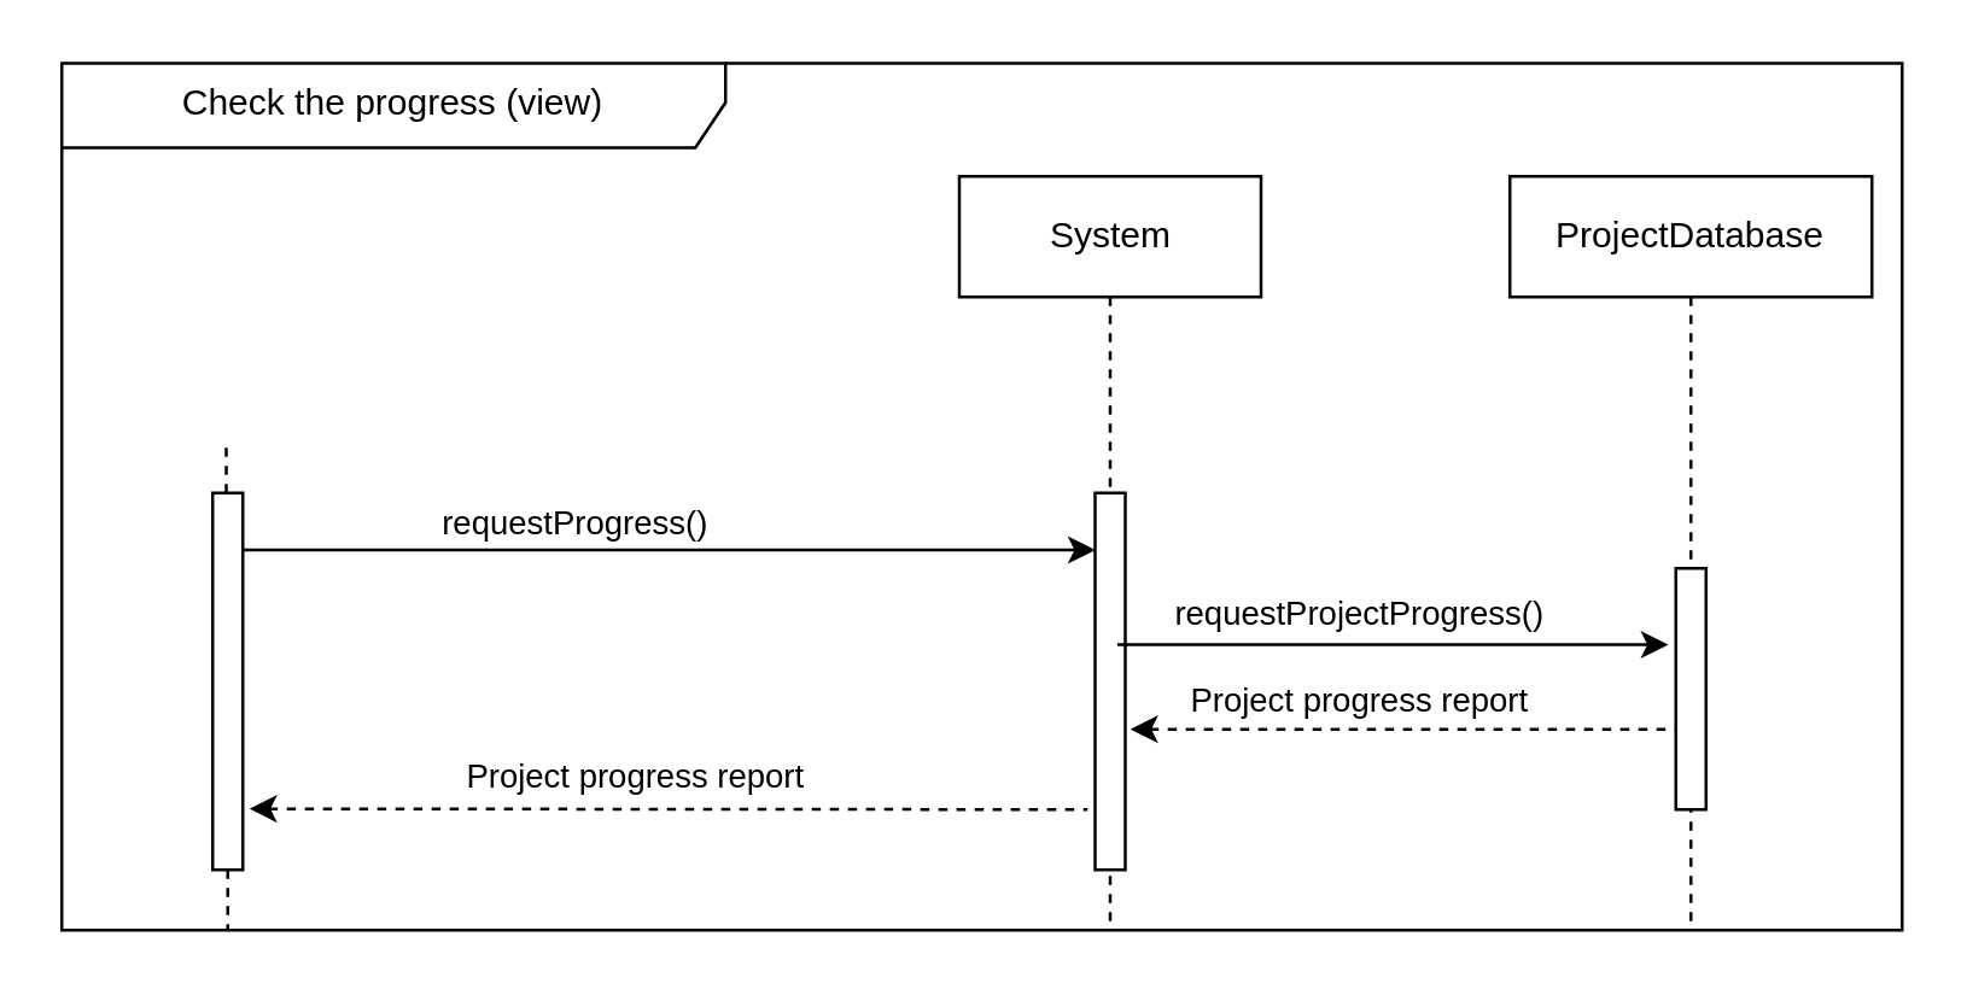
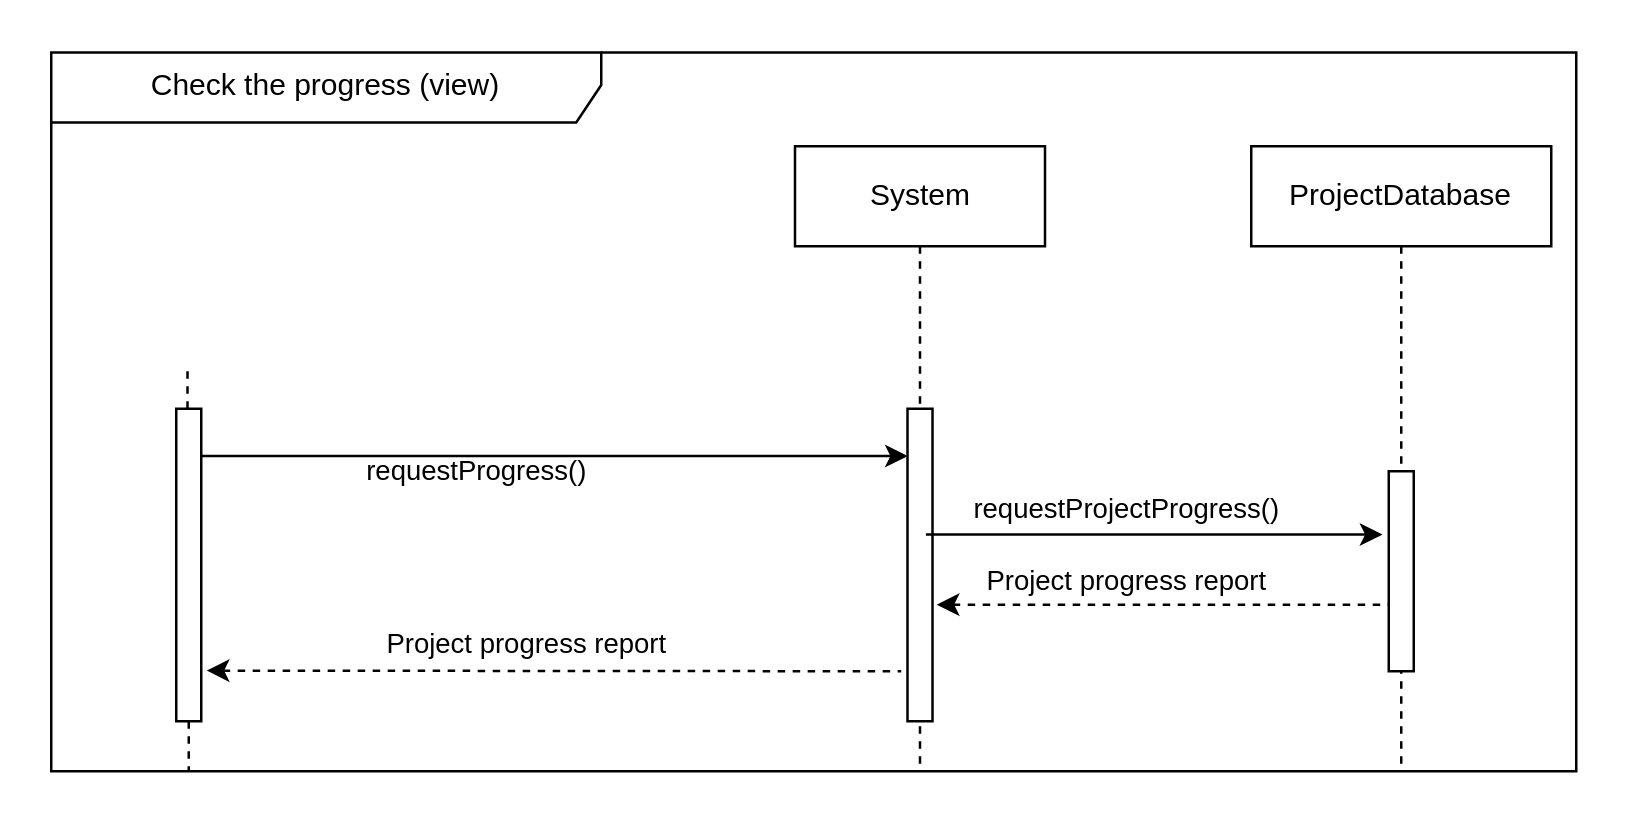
- <mxCell id="9" value="requestProgress()" style="text;html=1;align=center;verticalAlign=middle;resizable=0;points=[];autosize=1;strokeColor=none;fontSize=11;" parent="1" vertex="1"><mxGeometry x="140" y="163" width="100" height="20" as="geometry" /></mxCell>
+ <mxCell id="9" value="requestProgress()" style="text;html=1;align=center;verticalAlign=middle;resizable=0;points=[];autosize=1;strokeColor=none;fontSize=11;" parent="1" vertex="1"><mxGeometry x="140" y="178" width="100" height="20" as="geometry" /></mxCell>
